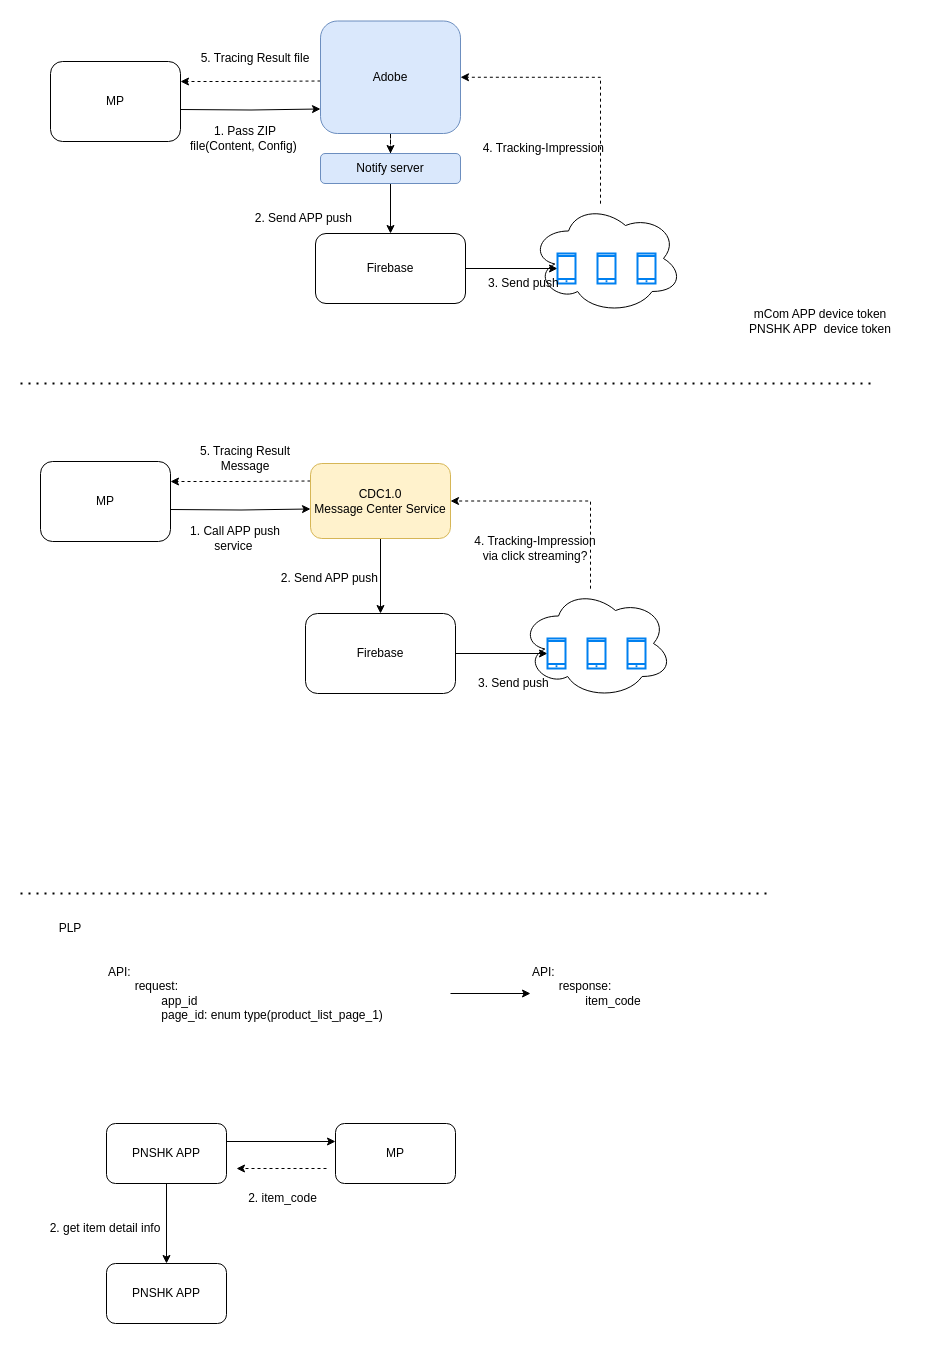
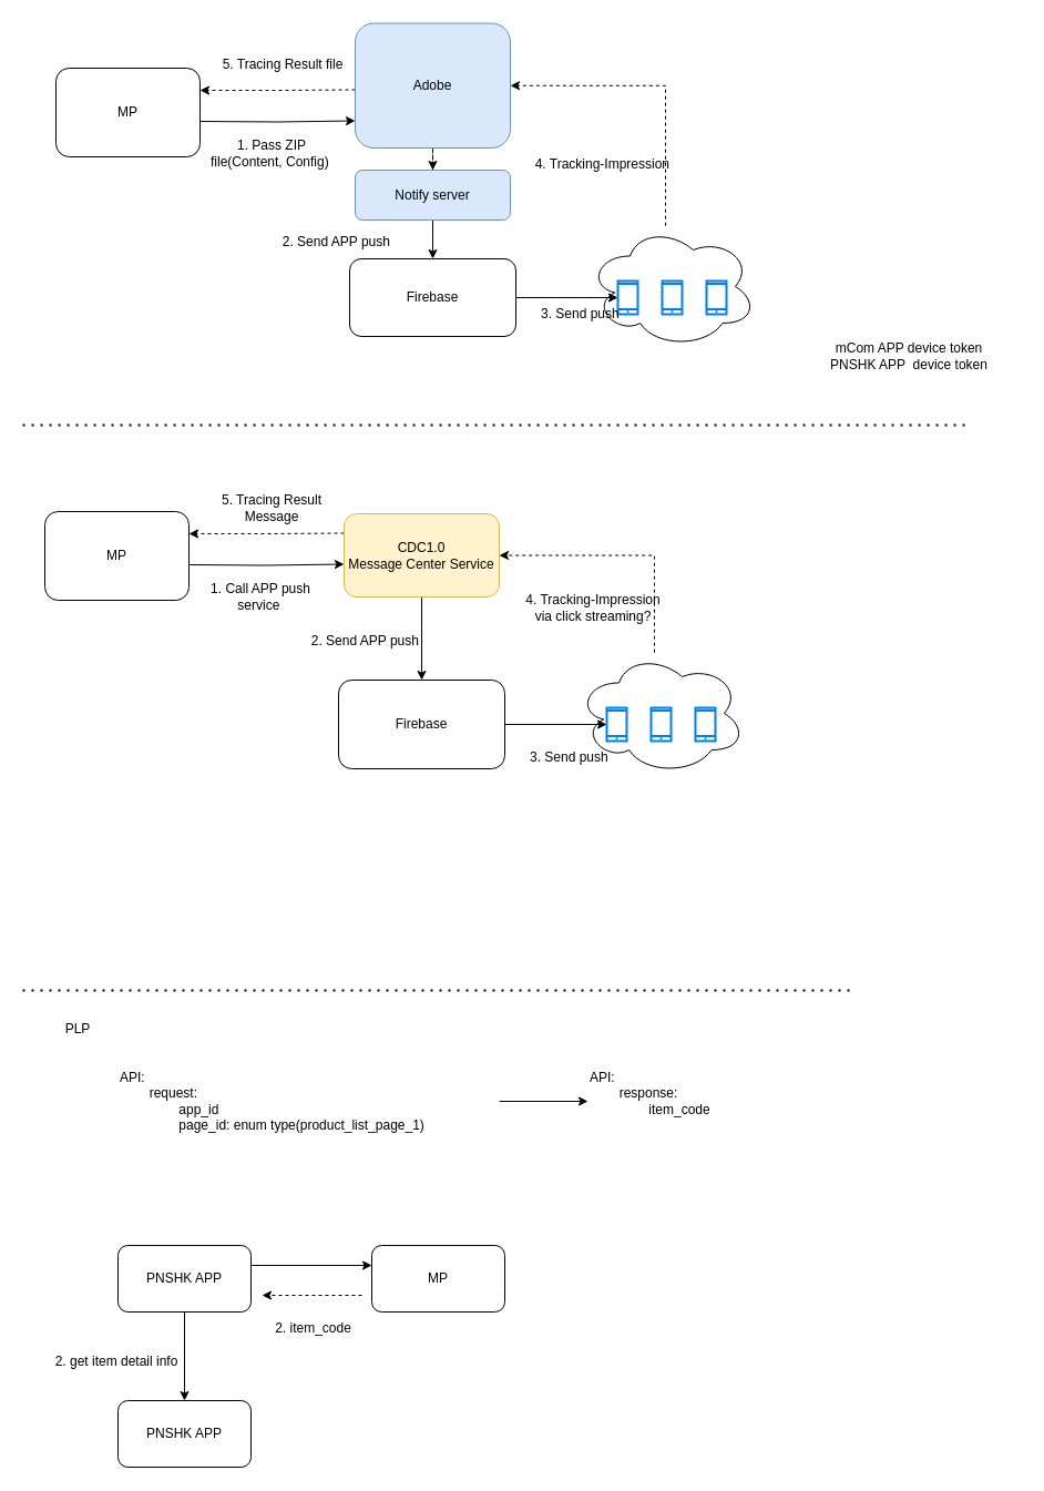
- <mxCell id="47" value="Notify server" style="rounded=1;whiteSpace=wrap;html=1;fillColor=#dae8fc;strokeColor=#6c8ebf;" vertex="1" parent="1"><mxGeometry x="320" y="153" width="140" height="30" as="geometry" /></mxCell>
+ <mxCell id="47" value="Notify server" style="rounded=1;whiteSpace=wrap;html=1;fillColor=#dae8fc;strokeColor=#6c8ebf;" vertex="1" parent="1"><mxGeometry x="320" y="153" width="140" height="45" as="geometry" /></mxCell>
